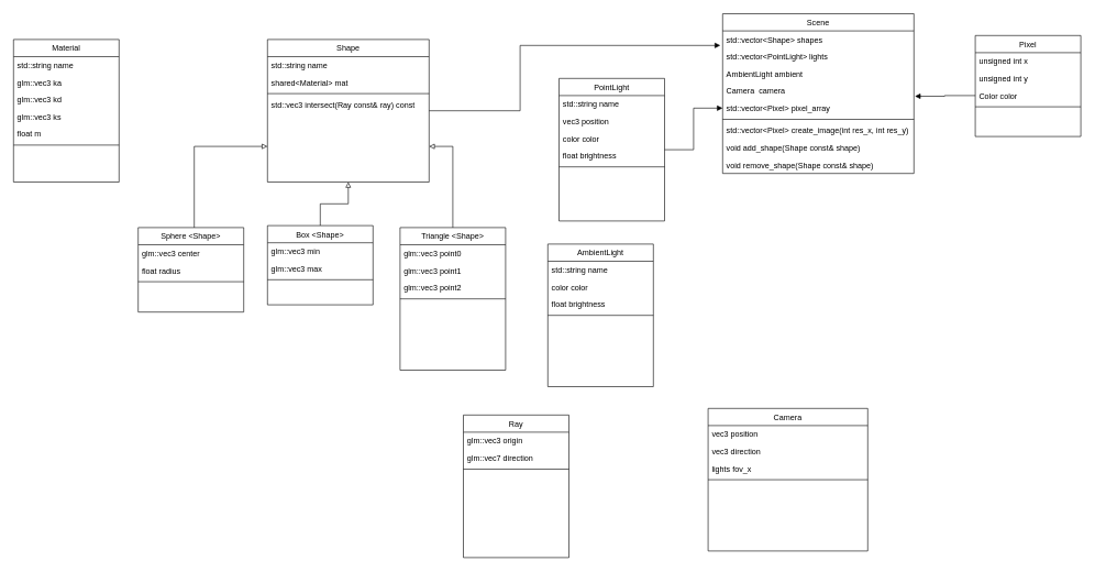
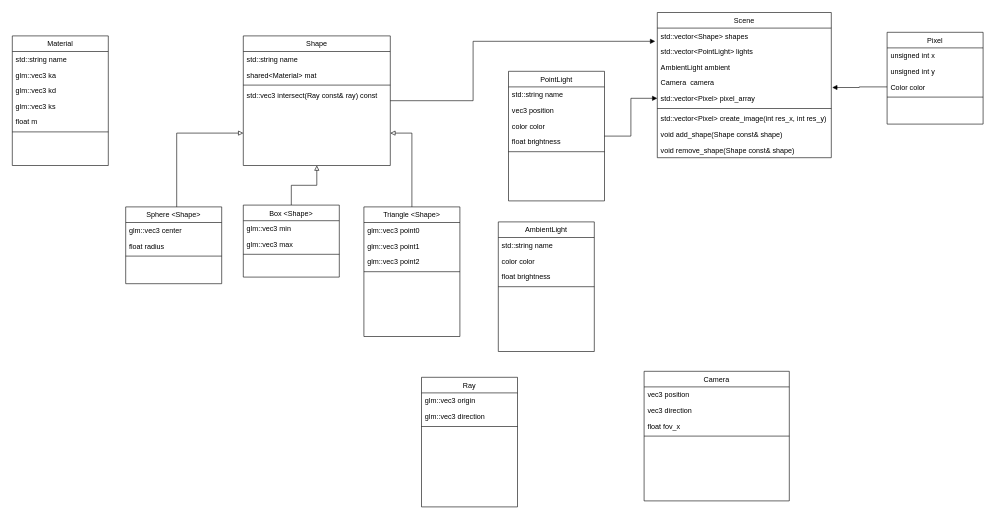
- <mxCell id="22" value="glm::vec7 direction" style="text;align=left;verticalAlign=top;spacingLeft=4;spacingRight=4;overflow=hidden;rotatable=0;points=[[0,0.5],[1,0.5]];portConstraint=eastwest;rounded=0;shadow=0;html=0;" parent="20" vertex="1"><mxGeometry y="52" width="160" height="26" as="geometry" /></mxCell>
+ <mxCell id="22" value="glm::vec3 direction" style="text;align=left;verticalAlign=top;spacingLeft=4;spacingRight=4;overflow=hidden;rotatable=0;points=[[0,0.5],[1,0.5]];portConstraint=eastwest;rounded=0;shadow=0;html=0;" parent="20" vertex="1"><mxGeometry y="52" width="160" height="26" as="geometry" /></mxCell>
- <mxCell id="18" value="lights fov_x" style="text;align=left;verticalAlign=top;spacingLeft=4;spacingRight=4;overflow=hidden;rotatable=0;points=[[0,0.5],[1,0.5]];portConstraint=eastwest;rounded=0;shadow=0;html=0;" parent="15" vertex="1"><mxGeometry y="78" width="242" height="26" as="geometry" /></mxCell>
+ <mxCell id="18" value="float fov_x" style="text;align=left;verticalAlign=top;spacingLeft=4;spacingRight=4;overflow=hidden;rotatable=0;points=[[0,0.5],[1,0.5]];portConstraint=eastwest;rounded=0;shadow=0;html=0;" parent="15" vertex="1"><mxGeometry y="78" width="242" height="26" as="geometry" /></mxCell>
